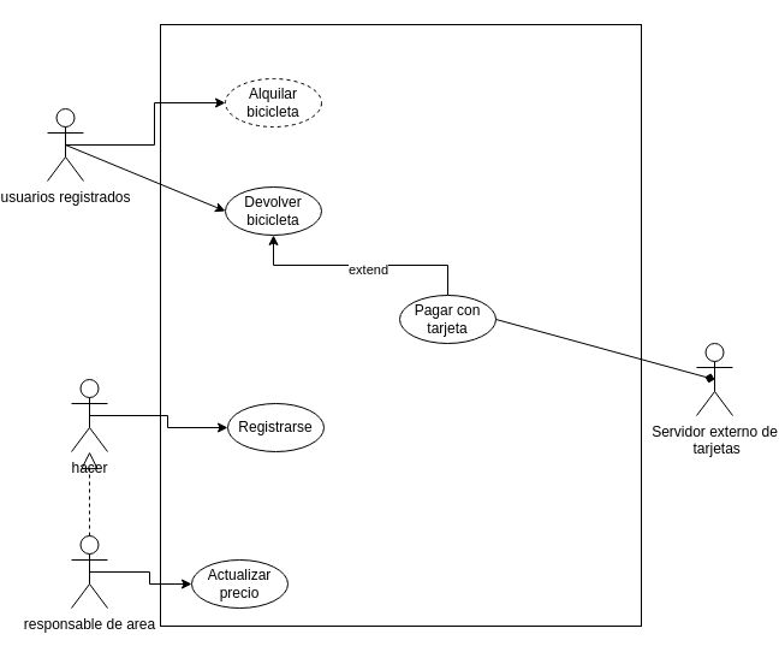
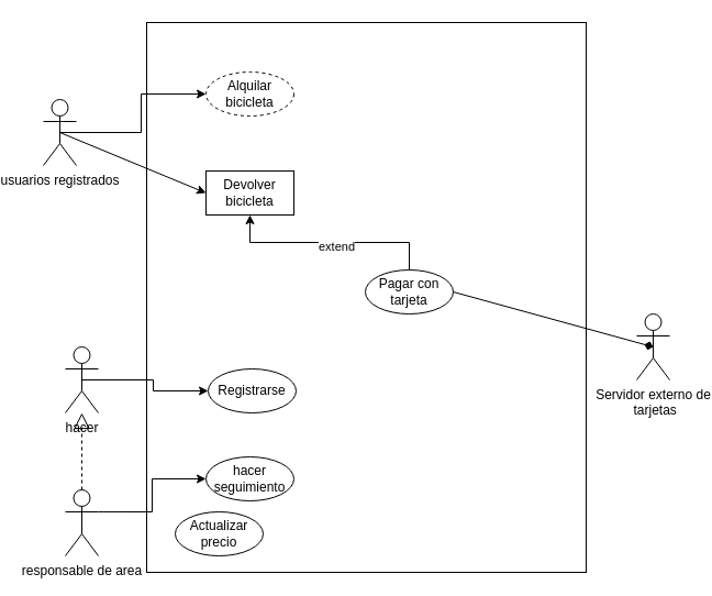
- <mxCell id="12" value="Devolver bicicleta" style="ellipse;whiteSpace=wrap;html=1;" parent="1" vertex="1"><mxGeometry x="168" y="155" width="80" height="40" as="geometry" /></mxCell>
+ <mxCell id="12" value="Devolver bicicleta" style="whiteSpace=wrap;html=1;rounded=0;" parent="1" vertex="1"><mxGeometry x="168" y="155" width="80" height="40" as="geometry" /></mxCell>
+ <mxCell id="21" value="hacer seguimiento" style="ellipse;whiteSpace=wrap;html=1;" vertex="1" parent="1"><mxGeometry x="168" y="415" width="80" height="40" as="geometry" /></mxCell>
+ <mxCell id="9" style="edgeStyle=orthogonalEdgeStyle;rounded=0;orthogonalLoop=1;jettySize=auto;html=1;exitX=1;exitY=0.333;exitDx=0;exitDy=0;exitPerimeter=0;entryX=0;entryY=0.5;entryDx=0;entryDy=0;" edge="1" parent="1" source="10" target="21"><mxGeometry relative="1" as="geometry" /></mxCell>
- <mxCell id="8" style="edgeStyle=orthogonalEdgeStyle;rounded=0;orthogonalLoop=1;jettySize=auto;html=1;exitX=0.5;exitY=0.5;exitDx=0;exitDy=0;exitPerimeter=0;entryX=0;entryY=0.5;entryDx=0;entryDy=0;" parent="1" source="10" target="18" edge="1"><mxGeometry relative="1" as="geometry" /></mxCell>
